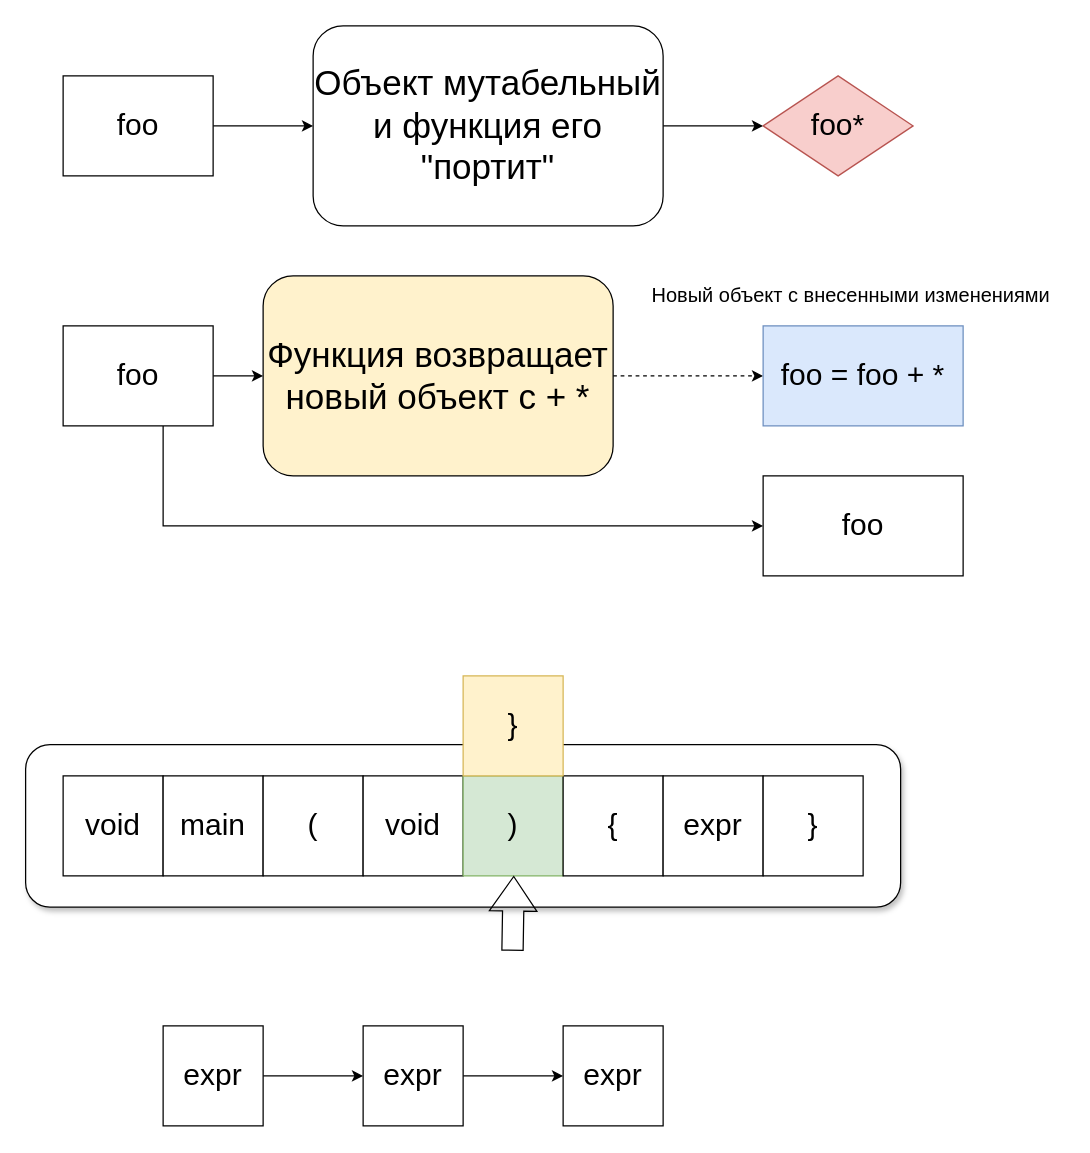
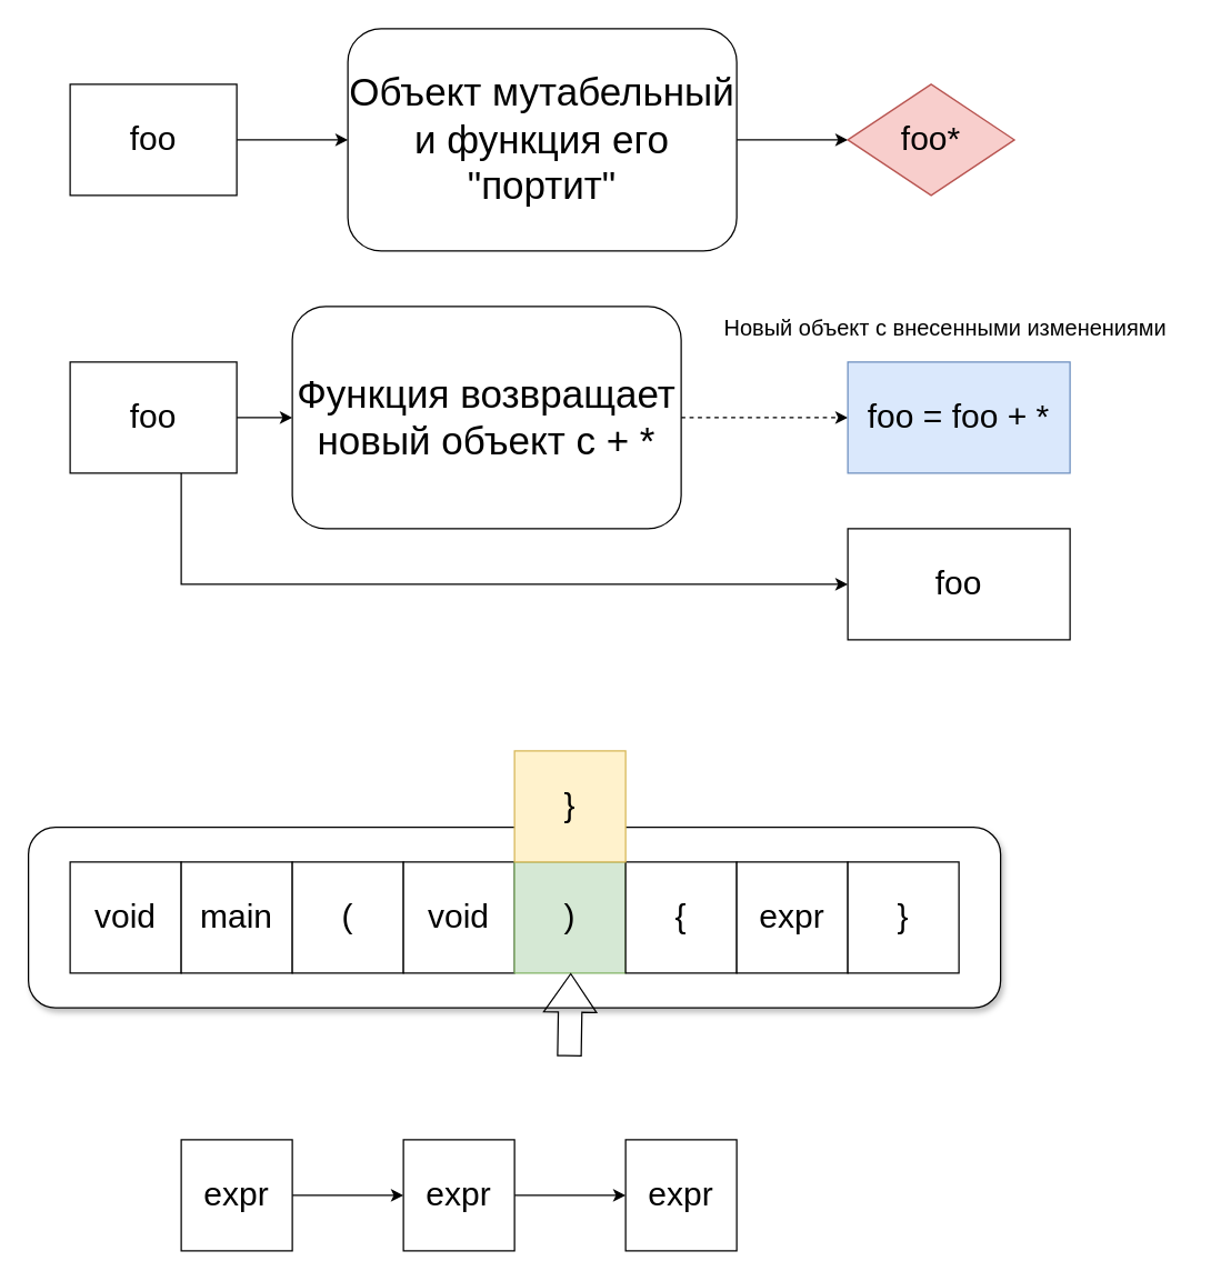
- <mxCell id="12" value="&lt;span style=&quot;font-size: 28px;&quot;&gt;Функция возвращает новый объект с + *&lt;/span&gt;" style="rounded=1;whiteSpace=wrap;html=1;fillColor=#fff2cc;" vertex="1" parent="1"><mxGeometry x="210" y="220" width="280" height="160" as="geometry" /></mxCell>
+ <mxCell id="12" value="&lt;span style=&quot;font-size: 28px;&quot;&gt;Функция возвращает новый объект с + *&lt;/span&gt;" style="rounded=1;whiteSpace=wrap;html=1;" vertex="1" parent="1"><mxGeometry x="210" y="220" width="280" height="160" as="geometry" /></mxCell>
